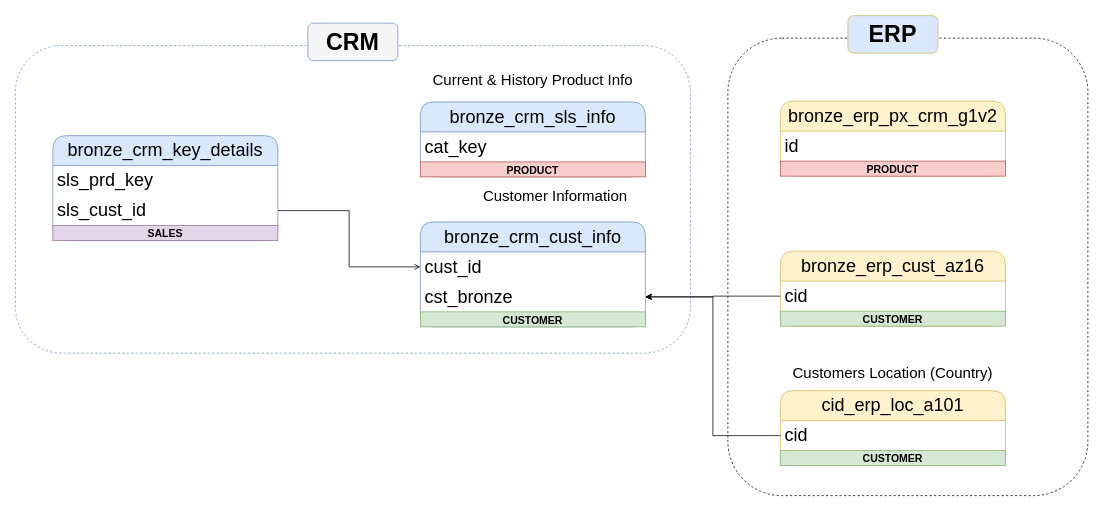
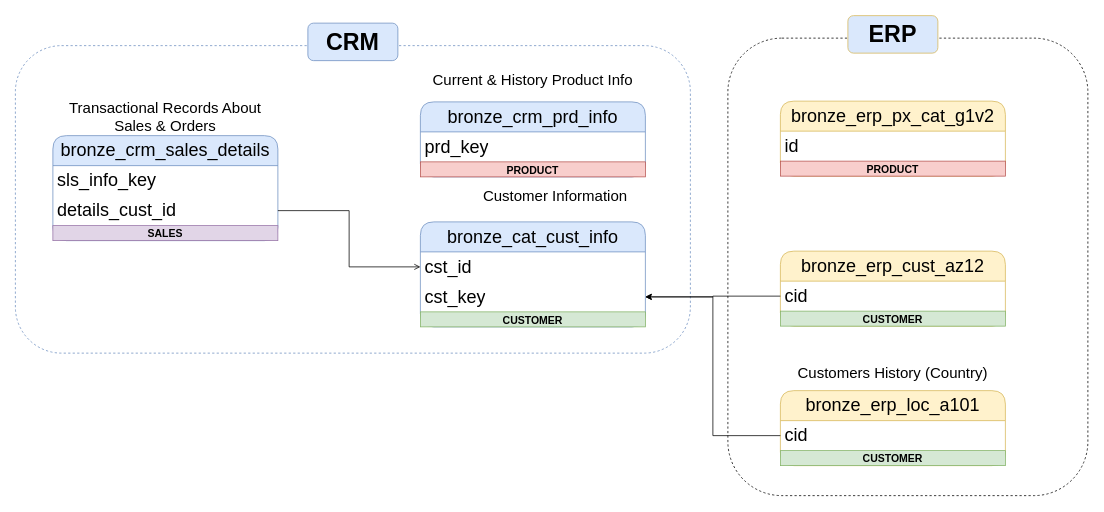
- <mxCell id="31" value="&lt;font style=&quot;font-size: 31px;&quot;&gt;&lt;b style=&quot;&quot;&gt;CRM&lt;/b&gt;&lt;/font&gt;" style="rounded=1;whiteSpace=wrap;html=1;fillColor=#f5f5f5;strokeColor=#6c8ebf;" parent="1" vertex="1"><mxGeometry x="410" y="30" width="120" height="50" as="geometry" /></mxCell>
+ <mxCell id="31" value="&lt;font style=&quot;font-size: 31px;&quot;&gt;&lt;b style=&quot;&quot;&gt;CRM&lt;/b&gt;&lt;/font&gt;" style="rounded=1;whiteSpace=wrap;html=1;fillColor=#dae8fc;strokeColor=#6c8ebf;" parent="1" vertex="1"><mxGeometry x="410" y="30" width="120" height="50" as="geometry" /></mxCell>
+ <mxCell id="17" value="Transactional Records About Sales &amp;amp; Orders" style="text;html=1;align=center;verticalAlign=middle;whiteSpace=wrap;rounded=0;fontSize=20;" parent="1" vertex="1"><mxGeometry x="70" y="139" width="300" height="30" as="geometry" /></mxCell>
- <mxCell id="28" value="bronze_erp_px_crm_g1v2" style="swimlane;fontStyle=0;childLayout=stackLayout;horizontal=1;startSize=40;horizontalStack=0;resizeParent=1;resizeParentMax=0;resizeLast=0;collapsible=1;marginBottom=0;whiteSpace=wrap;html=1;rounded=1;fillColor=#fff2cc;strokeColor=#d6b656;fontSize=24;" parent="1" vertex="1"><mxGeometry x="1040" y="134" width="300" height="100" as="geometry" /></mxCell>
+ <mxCell id="28" value="bronze_erp_px_cat_g1v2" style="swimlane;fontStyle=0;childLayout=stackLayout;horizontal=1;startSize=40;horizontalStack=0;resizeParent=1;resizeParentMax=0;resizeLast=0;collapsible=1;marginBottom=0;whiteSpace=wrap;html=1;rounded=1;fillColor=#fff2cc;strokeColor=#d6b656;fontSize=24;" parent="1" vertex="1"><mxGeometry x="1040" y="134" width="300" height="100" as="geometry" /></mxCell>
- <mxCell id="9" value="bronze_crm_sls_info" style="swimlane;fontStyle=0;childLayout=stackLayout;horizontal=1;startSize=40;horizontalStack=0;resizeParent=1;resizeParentMax=0;resizeLast=0;collapsible=1;marginBottom=0;whiteSpace=wrap;html=1;rounded=1;fillColor=#dae8fc;strokeColor=#6c8ebf;fontSize=24;" parent="1" vertex="1"><mxGeometry x="560" y="135" width="300" height="100" as="geometry" /></mxCell>
+ <mxCell id="9" value="bronze_crm_prd_info" style="swimlane;fontStyle=0;childLayout=stackLayout;horizontal=1;startSize=40;horizontalStack=0;resizeParent=1;resizeParentMax=0;resizeLast=0;collapsible=1;marginBottom=0;whiteSpace=wrap;html=1;rounded=1;fillColor=#dae8fc;strokeColor=#6c8ebf;fontSize=24;" parent="1" vertex="1"><mxGeometry x="560" y="135" width="300" height="100" as="geometry" /></mxCell>
- <mxCell id="10" value="cat_key" style="text;strokeColor=none;fillColor=none;align=left;verticalAlign=middle;spacingLeft=4;spacingRight=4;overflow=hidden;points=[[0,0.5],[1,0.5]];portConstraint=eastwest;rotatable=0;whiteSpace=wrap;html=1;rounded=1;fontSize=24;" parent="9" vertex="1"><mxGeometry y="40" width="300" height="40" as="geometry" /></mxCell>
+ <mxCell id="10" value="prd_key" style="text;strokeColor=none;fillColor=none;align=left;verticalAlign=middle;spacingLeft=4;spacingRight=4;overflow=hidden;points=[[0,0.5],[1,0.5]];portConstraint=eastwest;rotatable=0;whiteSpace=wrap;html=1;rounded=1;fontSize=24;" parent="9" vertex="1"><mxGeometry y="40" width="300" height="40" as="geometry" /></mxCell>
- <mxCell id="13" value="bronze_crm_key_details" style="swimlane;fontStyle=0;childLayout=stackLayout;horizontal=1;startSize=40;horizontalStack=0;resizeParent=1;resizeParentMax=0;resizeLast=0;collapsible=1;marginBottom=0;whiteSpace=wrap;html=1;rounded=1;fillColor=#dae8fc;strokeColor=#6c8ebf;fontSize=24;" parent="1" vertex="1"><mxGeometry x="70" y="180" width="300" height="140" as="geometry" /></mxCell>
+ <mxCell id="13" value="bronze_crm_sales_details" style="swimlane;fontStyle=0;childLayout=stackLayout;horizontal=1;startSize=40;horizontalStack=0;resizeParent=1;resizeParentMax=0;resizeLast=0;collapsible=1;marginBottom=0;whiteSpace=wrap;html=1;rounded=1;fillColor=#dae8fc;strokeColor=#6c8ebf;fontSize=24;" parent="1" vertex="1"><mxGeometry x="70" y="180" width="300" height="140" as="geometry" /></mxCell>
- <mxCell id="14" value="sls_prd_key" style="text;strokeColor=none;fillColor=none;align=left;verticalAlign=middle;spacingLeft=4;spacingRight=4;overflow=hidden;points=[[0,0.5],[1,0.5]];portConstraint=eastwest;rotatable=0;whiteSpace=wrap;html=1;rounded=1;fontSize=24;" parent="13" vertex="1"><mxGeometry y="40" width="300" height="40" as="geometry" /></mxCell>
+ <mxCell id="14" value="sls_info_key" style="text;strokeColor=none;fillColor=none;align=left;verticalAlign=middle;spacingLeft=4;spacingRight=4;overflow=hidden;points=[[0,0.5],[1,0.5]];portConstraint=eastwest;rotatable=0;whiteSpace=wrap;html=1;rounded=1;fontSize=24;" parent="13" vertex="1"><mxGeometry y="40" width="300" height="40" as="geometry" /></mxCell>
- <mxCell id="15" value="sls_cust_id" style="text;strokeColor=none;fillColor=none;align=left;verticalAlign=middle;spacingLeft=4;spacingRight=4;overflow=hidden;points=[[0,0.5],[1,0.5]];portConstraint=eastwest;rotatable=0;whiteSpace=wrap;html=1;rounded=1;fontSize=24;" parent="13" vertex="1"><mxGeometry y="80" width="300" height="40" as="geometry" /></mxCell>
+ <mxCell id="15" value="details_cust_id" style="text;strokeColor=none;fillColor=none;align=left;verticalAlign=middle;spacingLeft=4;spacingRight=4;overflow=hidden;points=[[0,0.5],[1,0.5]];portConstraint=eastwest;rotatable=0;whiteSpace=wrap;html=1;rounded=1;fontSize=24;" parent="13" vertex="1"><mxGeometry y="80" width="300" height="40" as="geometry" /></mxCell>
- <mxCell id="4" value="bronze_crm_cust_info" style="swimlane;fontStyle=0;childLayout=stackLayout;horizontal=1;startSize=40;horizontalStack=0;resizeParent=1;resizeParentMax=0;resizeLast=0;collapsible=1;marginBottom=0;whiteSpace=wrap;html=1;rounded=1;fillColor=#dae8fc;strokeColor=#6c8ebf;fontSize=24;" parent="1" vertex="1"><mxGeometry x="560" y="295" width="300" height="140" as="geometry" /></mxCell>
+ <mxCell id="4" value="bronze_cat_cust_info" style="swimlane;fontStyle=0;childLayout=stackLayout;horizontal=1;startSize=40;horizontalStack=0;resizeParent=1;resizeParentMax=0;resizeLast=0;collapsible=1;marginBottom=0;whiteSpace=wrap;html=1;rounded=1;fillColor=#dae8fc;strokeColor=#6c8ebf;fontSize=24;" parent="1" vertex="1"><mxGeometry x="560" y="295" width="300" height="140" as="geometry" /></mxCell>
- <mxCell id="19" value="bronze_erp_cust_az16" style="swimlane;fontStyle=0;childLayout=stackLayout;horizontal=1;startSize=40;horizontalStack=0;resizeParent=1;resizeParentMax=0;resizeLast=0;collapsible=1;marginBottom=0;whiteSpace=wrap;html=1;rounded=1;fillColor=#fff2cc;strokeColor=#d6b656;fontSize=24;" parent="1" vertex="1"><mxGeometry x="1040" y="334" width="300" height="100" as="geometry" /></mxCell>
+ <mxCell id="19" value="bronze_erp_cust_az12" style="swimlane;fontStyle=0;childLayout=stackLayout;horizontal=1;startSize=40;horizontalStack=0;resizeParent=1;resizeParentMax=0;resizeLast=0;collapsible=1;marginBottom=0;whiteSpace=wrap;html=1;rounded=1;fillColor=#fff2cc;strokeColor=#d6b656;fontSize=24;" parent="1" vertex="1"><mxGeometry x="1040" y="334" width="300" height="100" as="geometry" /></mxCell>
- <mxCell id="5" value="cust_id" style="text;strokeColor=none;fillColor=none;align=left;verticalAlign=middle;spacingLeft=4;spacingRight=4;overflow=hidden;points=[[0,0.5],[1,0.5]];portConstraint=eastwest;rotatable=0;whiteSpace=wrap;html=1;rounded=1;fontSize=24;" parent="4" vertex="1"><mxGeometry y="40" width="300" height="40" as="geometry" /></mxCell>
+ <mxCell id="5" value="cst_id" style="text;strokeColor=none;fillColor=none;align=left;verticalAlign=middle;spacingLeft=4;spacingRight=4;overflow=hidden;points=[[0,0.5],[1,0.5]];portConstraint=eastwest;rotatable=0;whiteSpace=wrap;html=1;rounded=1;fontSize=24;" parent="4" vertex="1"><mxGeometry y="40" width="300" height="40" as="geometry" /></mxCell>
- <mxCell id="6" value="cst_bronze" style="text;strokeColor=none;fillColor=none;align=left;verticalAlign=middle;spacingLeft=4;spacingRight=4;overflow=hidden;points=[[0,0.5],[1,0.5]];portConstraint=eastwest;rotatable=0;whiteSpace=wrap;html=1;rounded=1;fontSize=24;" parent="4" vertex="1"><mxGeometry y="80" width="300" height="40" as="geometry" /></mxCell>
+ <mxCell id="6" value="cst_key" style="text;strokeColor=none;fillColor=none;align=left;verticalAlign=middle;spacingLeft=4;spacingRight=4;overflow=hidden;points=[[0,0.5],[1,0.5]];portConstraint=eastwest;rotatable=0;whiteSpace=wrap;html=1;rounded=1;fontSize=24;" parent="4" vertex="1"><mxGeometry y="80" width="300" height="40" as="geometry" /></mxCell>
- <mxCell id="25" value="Customers Location (Country)" style="text;html=1;align=center;verticalAlign=middle;whiteSpace=wrap;rounded=0;fontSize=20;" parent="1" vertex="1"><mxGeometry x="1050" y="480" width="280" height="30" as="geometry" /></mxCell>
+ <mxCell id="25" value="Customers History (Country)" style="text;html=1;align=center;verticalAlign=middle;whiteSpace=wrap;rounded=0;fontSize=20;" parent="1" vertex="1"><mxGeometry x="1050" y="480" width="280" height="30" as="geometry" /></mxCell>
- <mxCell id="22" value="cid_erp_loc_a101" style="swimlane;fontStyle=0;childLayout=stackLayout;horizontal=1;startSize=40;horizontalStack=0;resizeParent=1;resizeParentMax=0;resizeLast=0;collapsible=1;marginBottom=0;whiteSpace=wrap;html=1;rounded=1;fillColor=#fff2cc;strokeColor=#d6b656;fontSize=24;" parent="1" vertex="1"><mxGeometry x="1040" y="520" width="300" height="100" as="geometry" /></mxCell>
+ <mxCell id="22" value="bronze_erp_loc_a101" style="swimlane;fontStyle=0;childLayout=stackLayout;horizontal=1;startSize=40;horizontalStack=0;resizeParent=1;resizeParentMax=0;resizeLast=0;collapsible=1;marginBottom=0;whiteSpace=wrap;html=1;rounded=1;fillColor=#fff2cc;strokeColor=#d6b656;fontSize=24;" parent="1" vertex="1"><mxGeometry x="1040" y="520" width="300" height="100" as="geometry" /></mxCell>
